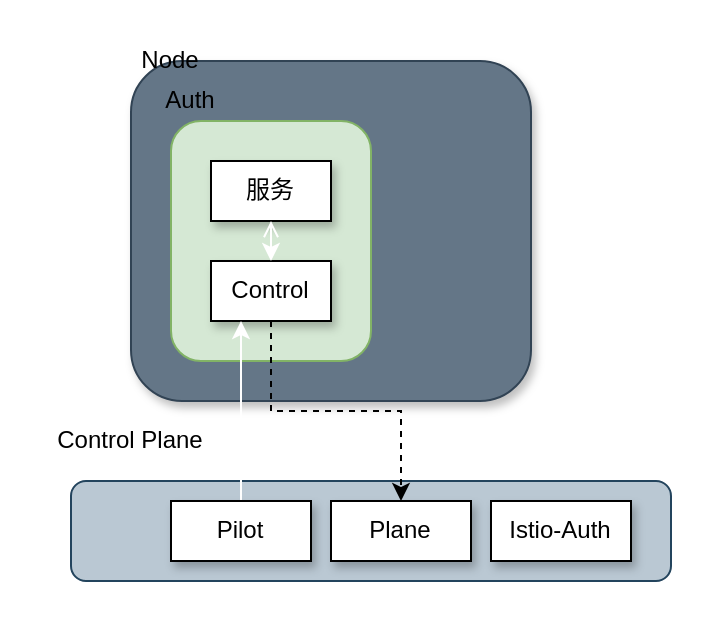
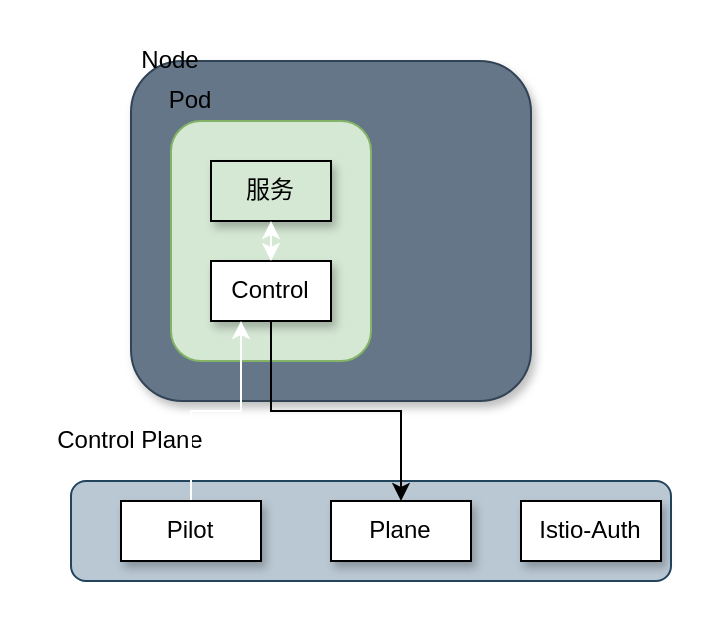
- <mxCell id="6" value="Auth" style="text;html=1;strokeColor=none;fillColor=none;align=center;verticalAlign=middle;whiteSpace=wrap;rounded=0;shadow=1;" vertex="1" parent="1"><mxGeometry x="75" y="40" width="40" height="20" as="geometry" /></mxCell>
+ <mxCell id="6" value="Pod" style="text;html=1;strokeColor=none;fillColor=none;align=center;verticalAlign=middle;whiteSpace=wrap;rounded=0;shadow=1;" vertex="1" parent="1"><mxGeometry x="75" y="40" width="40" height="20" as="geometry" /></mxCell>
- <mxCell id="7" value="服务" style="rounded=0;whiteSpace=wrap;html=1;shadow=1;" vertex="1" parent="1"><mxGeometry x="105" y="80" width="60" height="30" as="geometry" /></mxCell>
+ <mxCell id="7" value="服务" style="rounded=0;whiteSpace=wrap;html=1;shadow=1;fillColor=#d5e8d4;" vertex="1" parent="1"><mxGeometry x="105" y="80" width="60" height="30" as="geometry" /></mxCell>
- <mxCell id="15" value="" style="endArrow=open;startArrow=classic;html=1;exitX=0.5;exitY=0;exitDx=0;exitDy=0;entryX=0.5;entryY=1;entryDx=0;entryDy=0;fillColor=#0050ef;strokeColor=#FFFFFF;" edge="1" parent="1" source="9" target="7"><mxGeometry width="50" height="50" relative="1" as="geometry"><mxPoint x="105" y="120" as="sourcePoint" /><mxPoint x="155" y="70" as="targetPoint" /></mxGeometry></mxCell>
+ <mxCell id="15" value="" style="endArrow=classic;startArrow=classic;html=1;exitX=0.5;exitY=0;exitDx=0;exitDy=0;entryX=0.5;entryY=1;entryDx=0;entryDy=0;fillColor=#0050ef;strokeColor=#FFFFFF;" edge="1" parent="1" source="9" target="7"><mxGeometry width="50" height="50" relative="1" as="geometry"><mxPoint x="105" y="120" as="sourcePoint" /><mxPoint x="155" y="70" as="targetPoint" /></mxGeometry></mxCell>
- <mxCell id="8" style="edgeStyle=orthogonalEdgeStyle;rounded=0;orthogonalLoop=1;jettySize=auto;html=1;exitX=0.5;exitY=1;exitDx=0;exitDy=0;entryX=0.5;entryY=0;entryDx=0;entryDy=0;dashed=1;" edge="1" parent="1" source="9" target="13"><mxGeometry relative="1" as="geometry" /></mxCell>
+ <mxCell id="8" style="edgeStyle=orthogonalEdgeStyle;rounded=0;orthogonalLoop=1;jettySize=auto;html=1;exitX=0.5;exitY=1;exitDx=0;exitDy=0;entryX=0.5;entryY=0;entryDx=0;entryDy=0;" edge="1" parent="1" source="9" target="13"><mxGeometry relative="1" as="geometry" /></mxCell>
- <mxCell id="12" value="Pilot" style="rounded=0;whiteSpace=wrap;html=1;shadow=1;" vertex="1" parent="1"><mxGeometry x="85" y="250" width="70" height="30" as="geometry" /></mxCell>
+ <mxCell id="12" value="Pilot" style="rounded=0;whiteSpace=wrap;html=1;shadow=1;" vertex="1" parent="1"><mxGeometry x="60" y="250" width="70" height="30" as="geometry" /></mxCell>
- <mxCell id="14" value="Istio-Auth" style="rounded=0;whiteSpace=wrap;html=1;shadow=1;" vertex="1" parent="1"><mxGeometry x="245" y="250" width="70" height="30" as="geometry" /></mxCell>
+ <mxCell id="14" value="Istio-Auth" style="rounded=0;whiteSpace=wrap;html=1;shadow=1;" vertex="1" parent="1"><mxGeometry x="260" y="250" width="70" height="30" as="geometry" /></mxCell>
